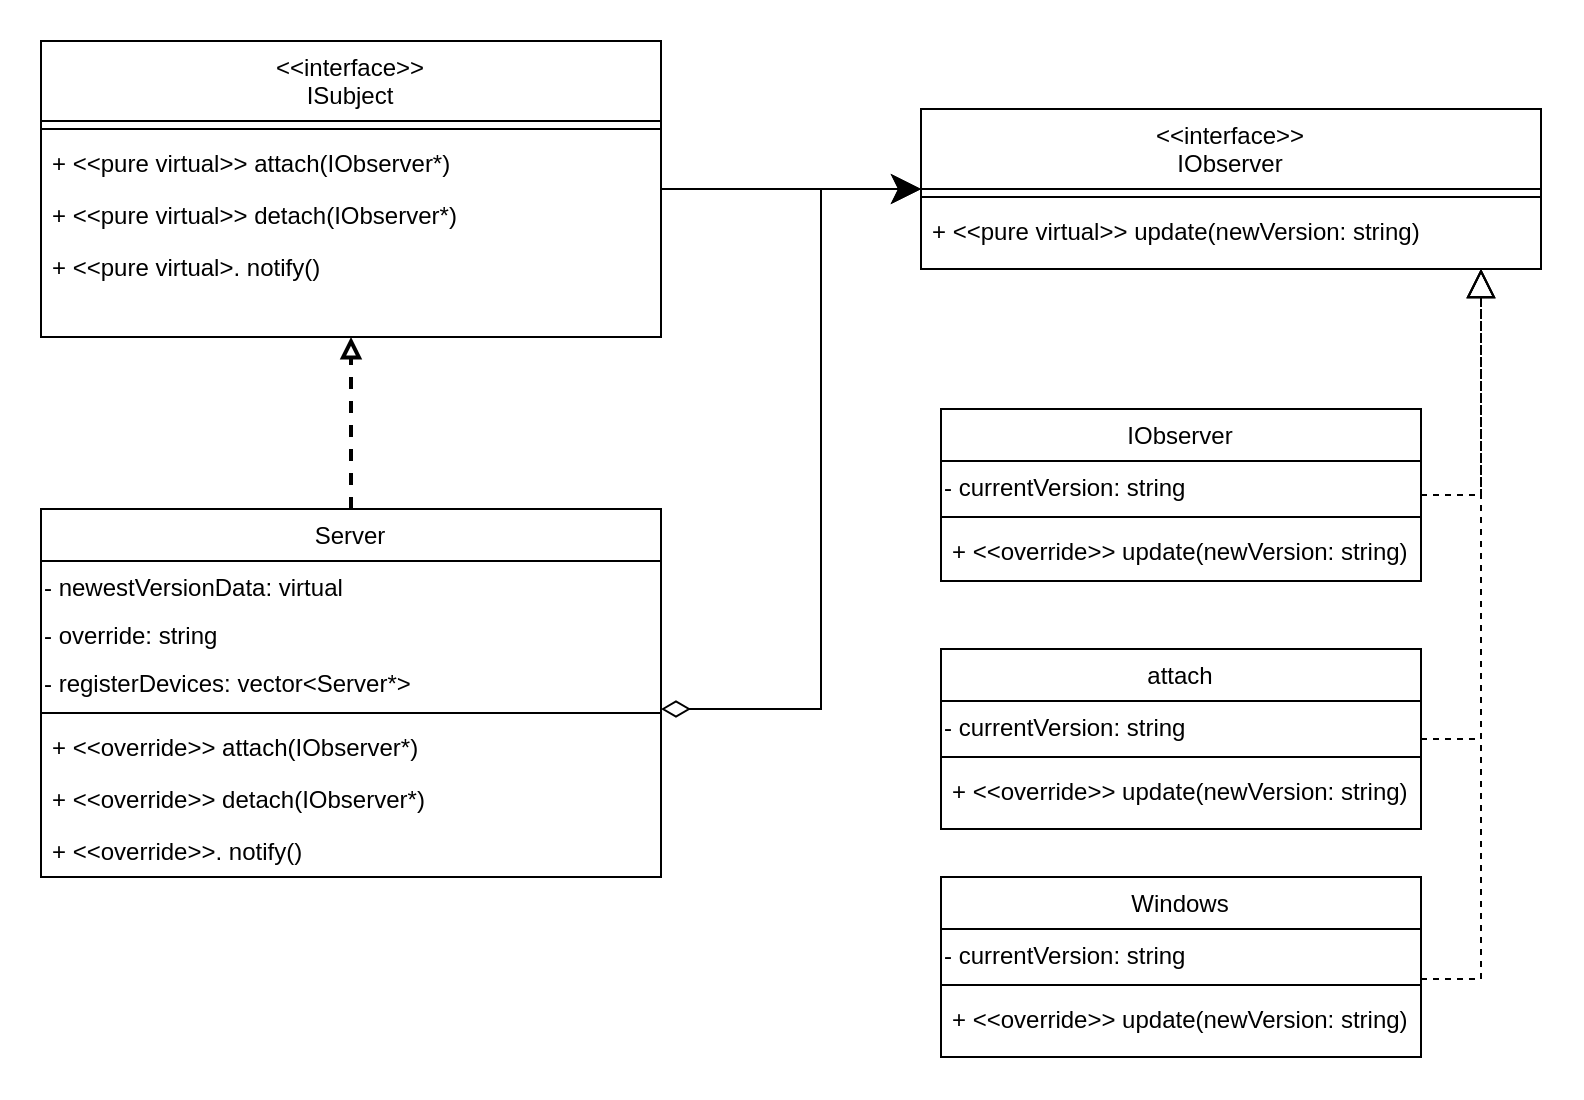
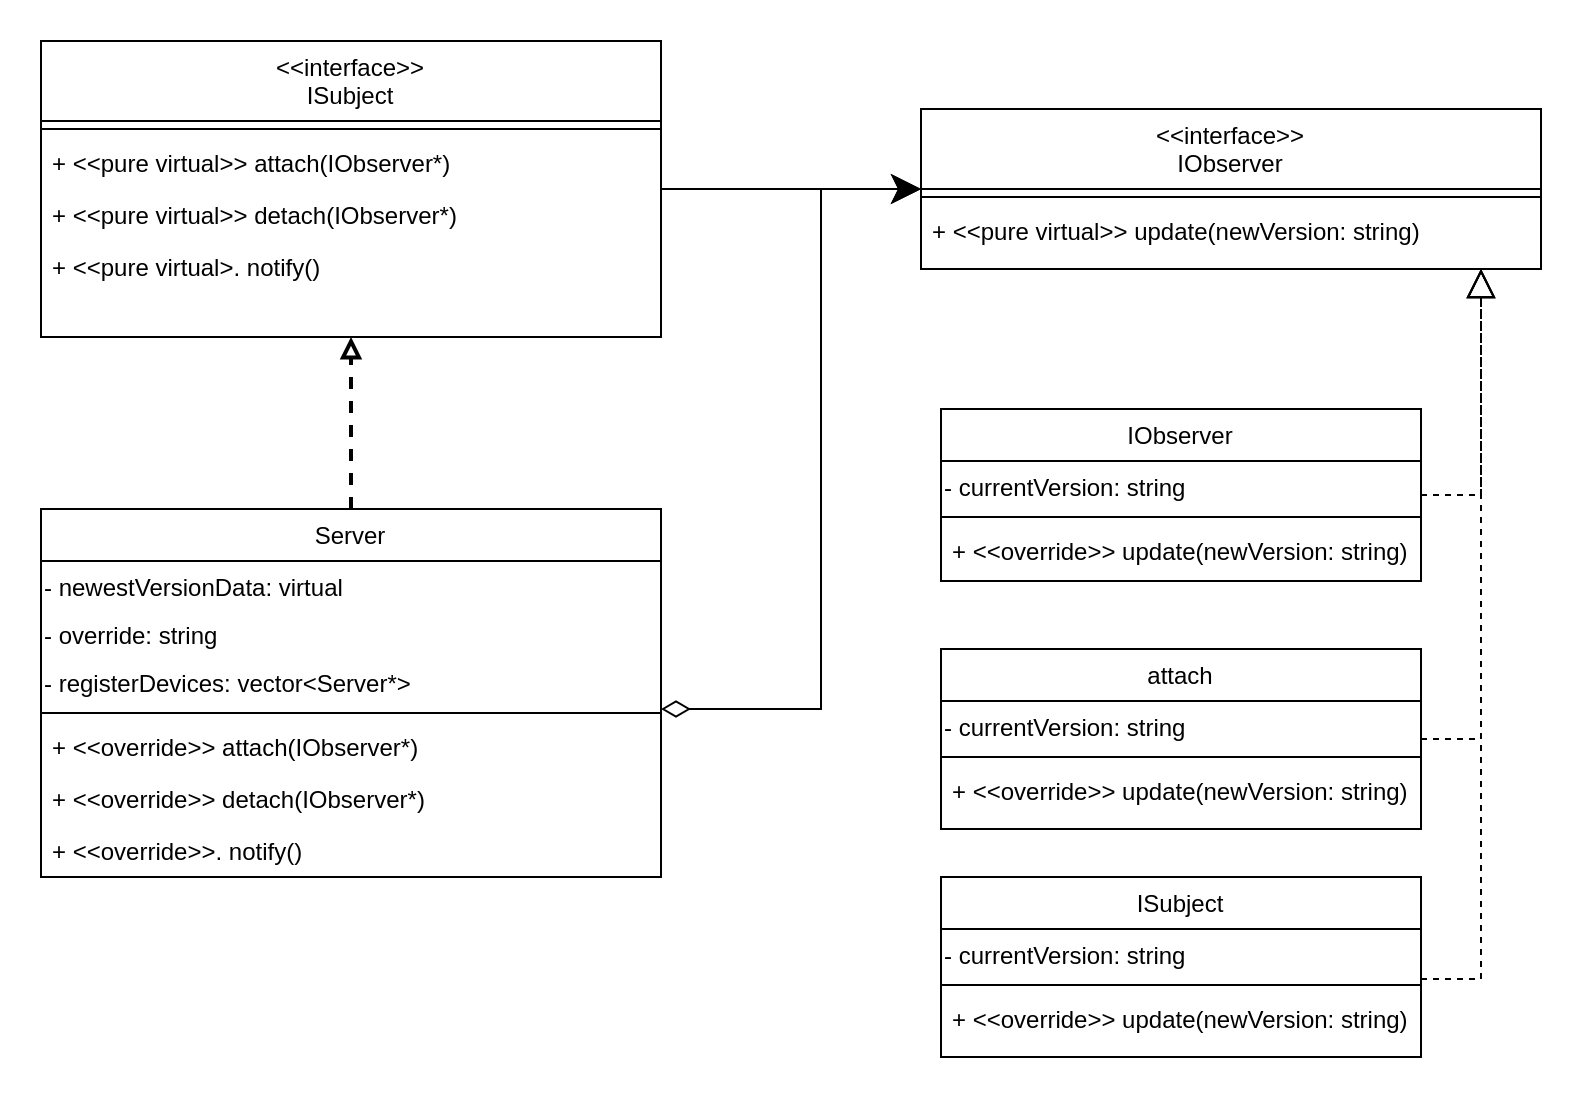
- <mxCell id="13" value="Windows" style="swimlane;fontStyle=0;align=center;verticalAlign=top;childLayout=stackLayout;horizontal=1;startSize=26;horizontalStack=0;resizeParent=1;resizeLast=0;collapsible=1;marginBottom=0;rounded=0;shadow=0;strokeWidth=1;" vertex="1" parent="1"><mxGeometry x="470" y="438" width="240" height="90" as="geometry"><mxRectangle x="220" y="120" width="160" height="26" as="alternateBounds" /></mxGeometry></mxCell>
+ <mxCell id="13" value="ISubject" style="swimlane;fontStyle=0;align=center;verticalAlign=top;childLayout=stackLayout;horizontal=1;startSize=26;horizontalStack=0;resizeParent=1;resizeLast=0;collapsible=1;marginBottom=0;rounded=0;shadow=0;strokeWidth=1;" vertex="1" parent="1"><mxGeometry x="470" y="438" width="240" height="90" as="geometry"><mxRectangle x="220" y="120" width="160" height="26" as="alternateBounds" /></mxGeometry></mxCell>
